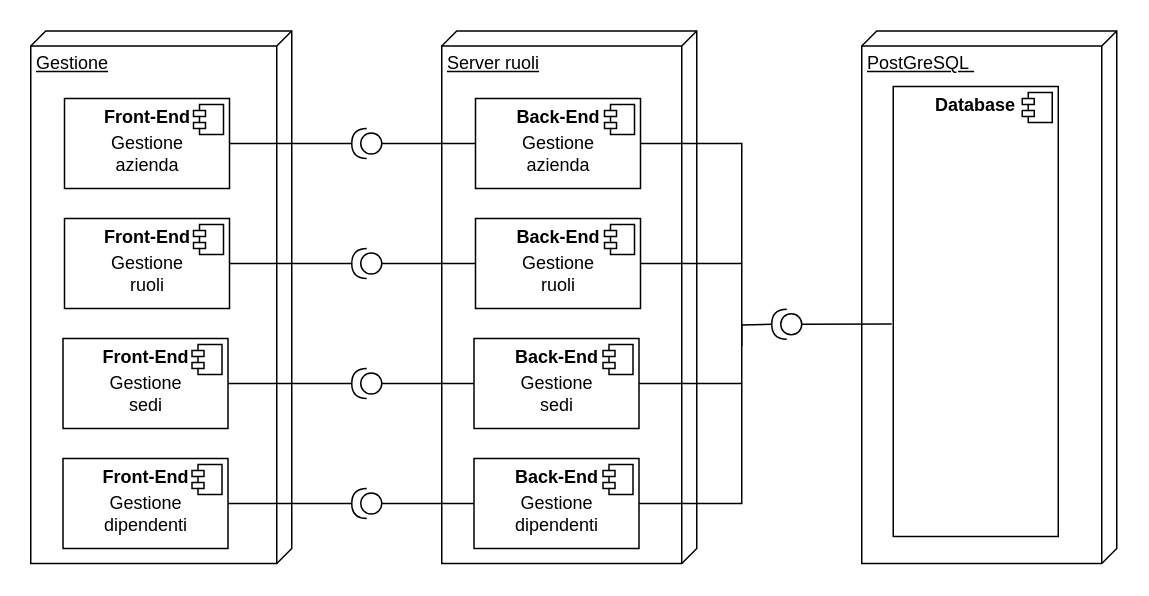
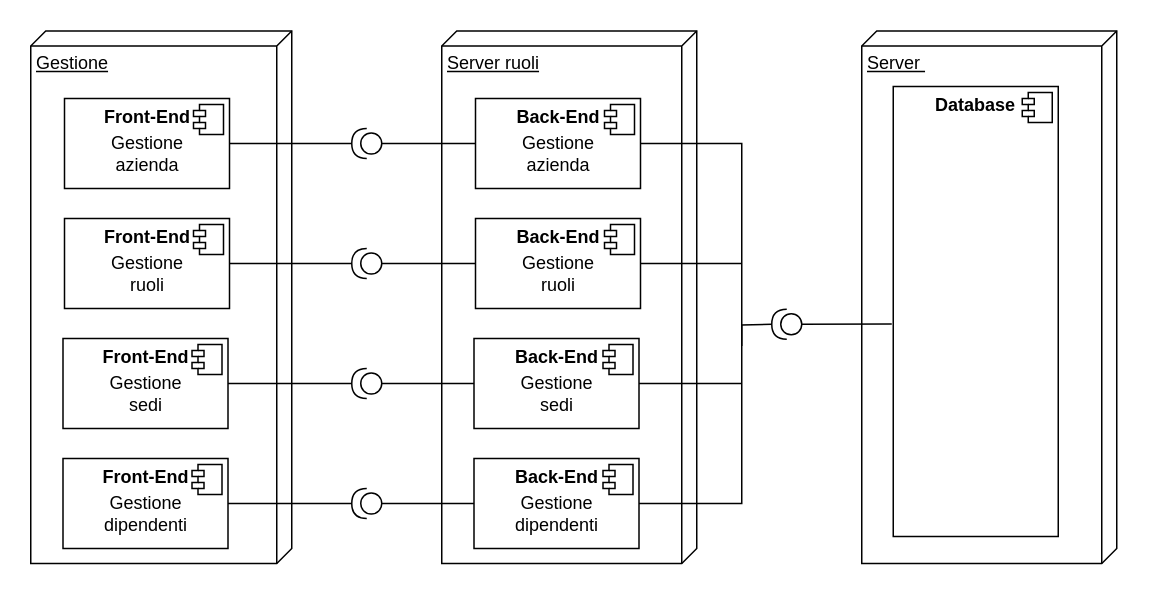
- <mxCell id="28" value="PostGreSQL&amp;nbsp;" style="verticalAlign=top;align=left;spacingTop=8;spacingLeft=2;spacingRight=12;shape=cube;size=10;direction=south;fontStyle=4;html=1;" vertex="1" parent="1"><mxGeometry x="574" y="20" width="170" height="355" as="geometry" /></mxCell>
+ <mxCell id="28" value="Server&amp;nbsp;" style="verticalAlign=top;align=left;spacingTop=8;spacingLeft=2;spacingRight=12;shape=cube;size=10;direction=south;fontStyle=4;html=1;" vertex="1" parent="1"><mxGeometry x="574" y="20" width="170" height="355" as="geometry" /></mxCell>
